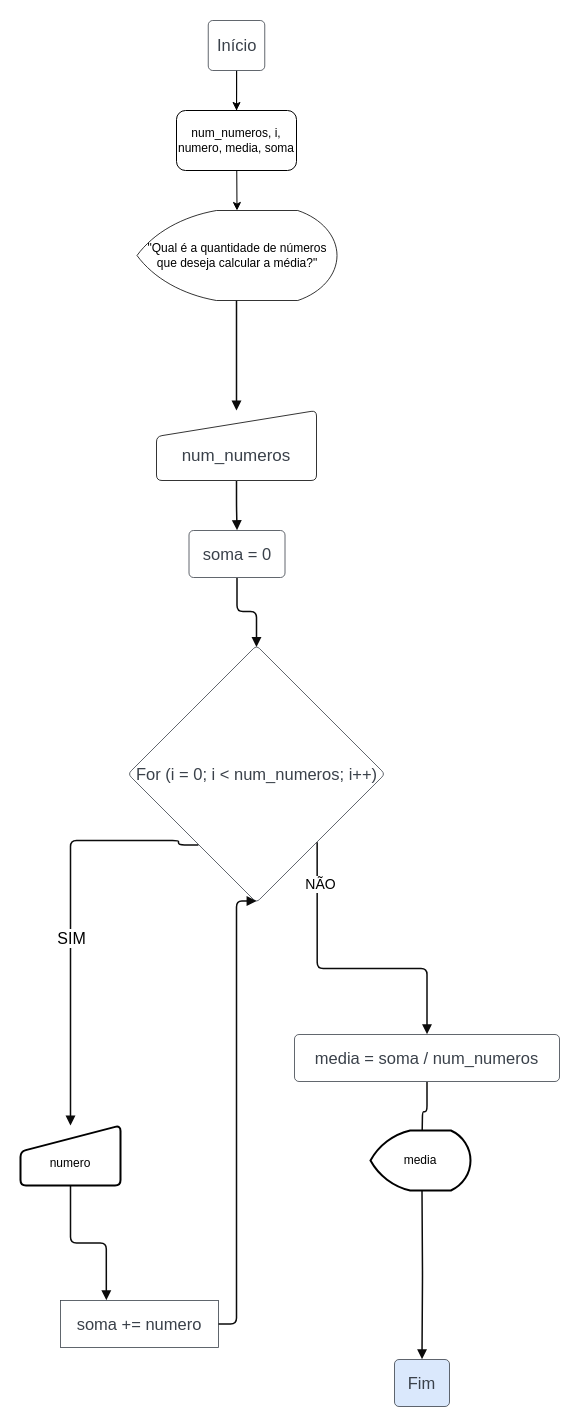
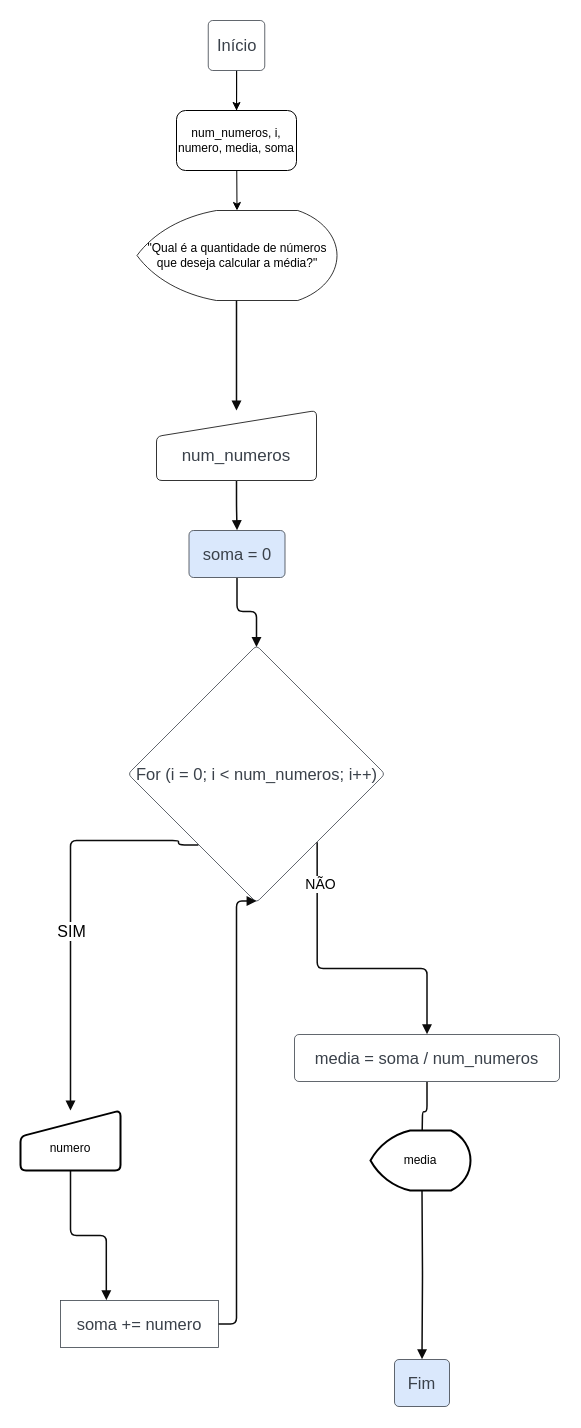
- <mxCell id="5" value="soma = 0" style="html=1;overflow=block;blockSpacing=1;whiteSpace=wrap;fontSize=16.5;fontColor=#3a414a;align=center;spacing=9;strokeColor=#3a414a;rounded=1;absoluteArcSize=1;arcSize=9;fillColor=#ffffff;strokeWidth=0.8;lucidId=aTTmSi5_~KS~;" vertex="1" parent="1"><mxGeometry x="188.5" y="530" width="96" height="47" as="geometry" /></mxCell>
+ <mxCell id="5" value="soma = 0" style="html=1;overflow=block;blockSpacing=1;whiteSpace=wrap;fontSize=16.5;fontColor=#3a414a;align=center;spacing=9;strokeColor=#3a414a;rounded=1;absoluteArcSize=1;arcSize=9;fillColor=#dae8fc;strokeWidth=0.8;lucidId=aTTmSi5_~KS~;" vertex="1" parent="1"><mxGeometry x="188.5" y="530" width="96" height="47" as="geometry" /></mxCell>
- <mxCell id="32" value="&lt;div&gt;&lt;br&gt;&lt;/div&gt;&lt;div&gt;numero&lt;/div&gt;" style="html=1;strokeWidth=2;shape=manualInput;whiteSpace=wrap;rounded=1;size=26;arcSize=11;" vertex="1" parent="1"><mxGeometry x="20" y="1125" width="100" height="60" as="geometry" /></mxCell>
+ <mxCell id="32" value="&lt;div&gt;&lt;br&gt;&lt;/div&gt;&lt;div&gt;numero&lt;/div&gt;" style="html=1;strokeWidth=2;shape=manualInput;whiteSpace=wrap;rounded=1;size=26;arcSize=11;" vertex="1" parent="1"><mxGeometry x="20" y="1110" width="100" height="60" as="geometry" /></mxCell>
